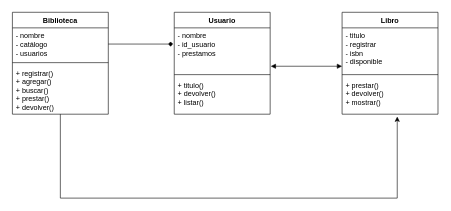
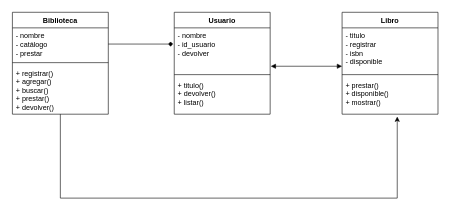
- <mxCell id="3" value="- nombre&lt;div&gt;- catálogo&lt;/div&gt;&lt;div&gt;- usuarios&lt;/div&gt;" style="text;strokeColor=none;fillColor=none;align=left;verticalAlign=top;spacingLeft=4;spacingRight=4;overflow=hidden;rotatable=0;points=[[0,0.5],[1,0.5]];portConstraint=eastwest;whiteSpace=wrap;html=1;" vertex="1" parent="2"><mxGeometry y="26" width="160" height="54" as="geometry" /></mxCell>
+ <mxCell id="3" value="- nombre&lt;div&gt;- catálogo&lt;/div&gt;&lt;div&gt;- prestar&lt;/div&gt;" style="text;strokeColor=none;fillColor=none;align=left;verticalAlign=top;spacingLeft=4;spacingRight=4;overflow=hidden;rotatable=0;points=[[0,0.5],[1,0.5]];portConstraint=eastwest;whiteSpace=wrap;html=1;" vertex="1" parent="2"><mxGeometry y="26" width="160" height="54" as="geometry" /></mxCell>
- <mxCell id="7" value="- nombre&amp;nbsp;&lt;div&gt;- id_usuario&amp;nbsp;&lt;/div&gt;&lt;div&gt;- prestamos&amp;nbsp;&amp;nbsp;&amp;nbsp;&lt;/div&gt;" style="text;strokeColor=none;fillColor=none;align=left;verticalAlign=top;spacingLeft=4;spacingRight=4;overflow=hidden;rotatable=0;points=[[0,0.5],[1,0.5]];portConstraint=eastwest;whiteSpace=wrap;html=1;" vertex="1" parent="6"><mxGeometry y="26" width="160" height="74" as="geometry" /></mxCell>
+ <mxCell id="7" value="- nombre&amp;nbsp;&lt;div&gt;- id_usuario&amp;nbsp;&lt;/div&gt;&lt;div&gt;- devolver&amp;nbsp;&amp;nbsp;&amp;nbsp;&lt;/div&gt;" style="text;strokeColor=none;fillColor=none;align=left;verticalAlign=top;spacingLeft=4;spacingRight=4;overflow=hidden;rotatable=0;points=[[0,0.5],[1,0.5]];portConstraint=eastwest;whiteSpace=wrap;html=1;" vertex="1" parent="6"><mxGeometry y="26" width="160" height="74" as="geometry" /></mxCell>
- <mxCell id="13" value="+ prestar()&amp;nbsp;&lt;div&gt;+ devolver()&lt;/div&gt;&lt;div&gt;+ mostrar()&lt;/div&gt;" style="text;strokeColor=none;fillColor=none;align=left;verticalAlign=top;spacingLeft=4;spacingRight=4;overflow=hidden;rotatable=0;points=[[0,0.5],[1,0.5]];portConstraint=eastwest;whiteSpace=wrap;html=1;" vertex="1" parent="10"><mxGeometry y="108" width="160" height="62" as="geometry" /></mxCell>
+ <mxCell id="13" value="+ prestar()&amp;nbsp;&lt;div&gt;+ disponible()&lt;/div&gt;&lt;div&gt;+ mostrar()&lt;/div&gt;" style="text;strokeColor=none;fillColor=none;align=left;verticalAlign=top;spacingLeft=4;spacingRight=4;overflow=hidden;rotatable=0;points=[[0,0.5],[1,0.5]];portConstraint=eastwest;whiteSpace=wrap;html=1;" vertex="1" parent="10"><mxGeometry y="108" width="160" height="62" as="geometry" /></mxCell>
